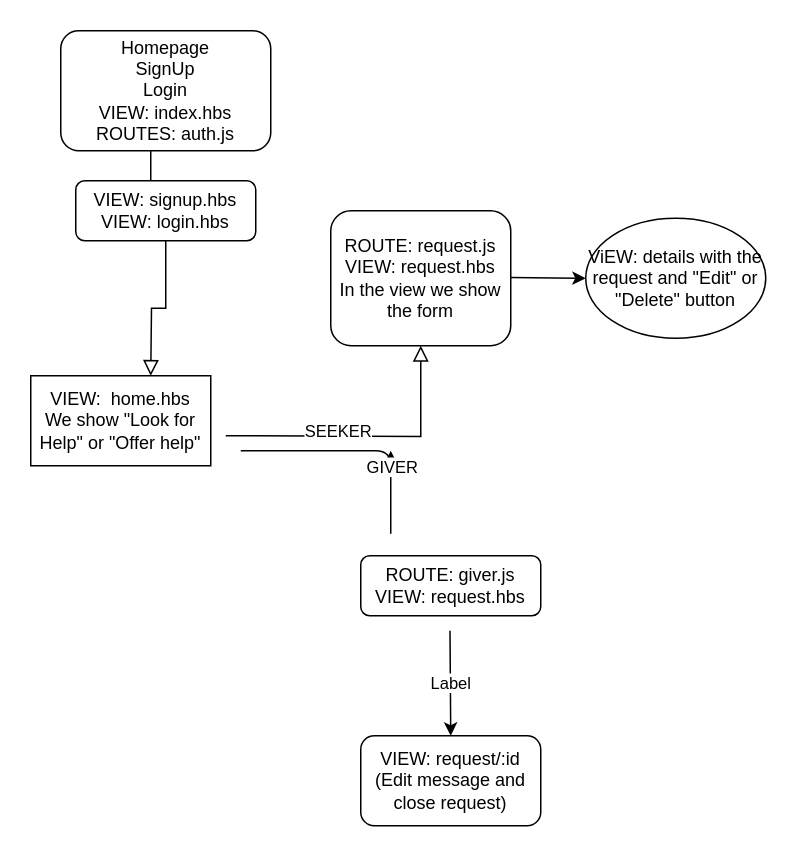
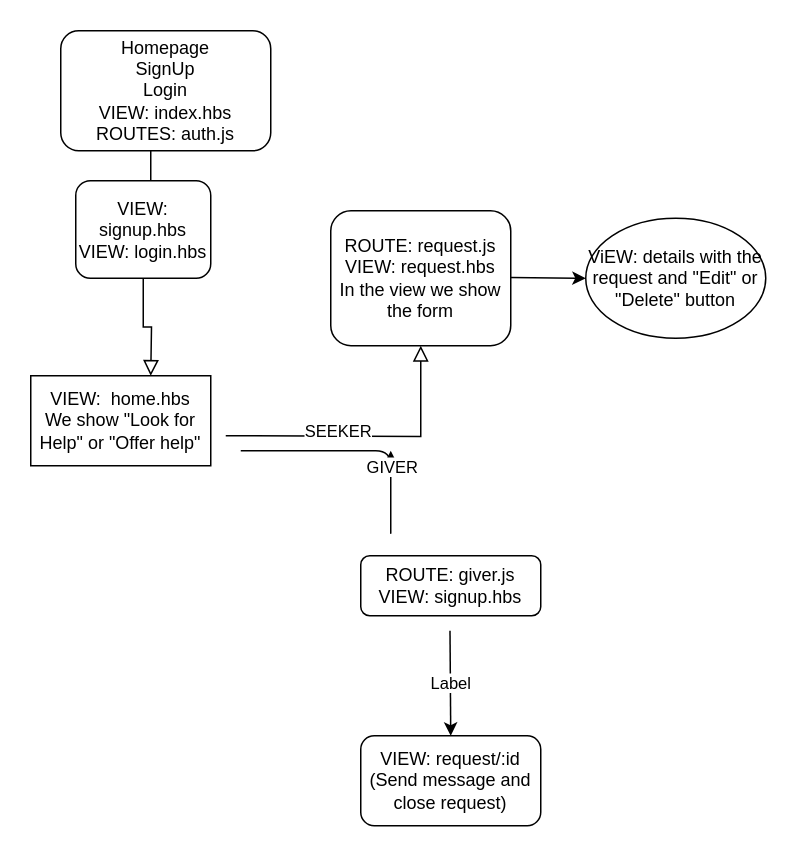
- <mxCell id="4" value="VIEW: signup.hbs&lt;br&gt;VIEW: login.hbs" style="rounded=1;whiteSpace=wrap;html=1;fontSize=12;glass=0;strokeWidth=1;shadow=0;" parent="1" vertex="1"><mxGeometry x="50" y="120" width="120" height="40" as="geometry" /></mxCell>
+ <mxCell id="4" value="VIEW: signup.hbs&lt;br&gt;VIEW: login.hbs" style="rounded=1;whiteSpace=wrap;html=1;fontSize=12;glass=0;strokeWidth=1;shadow=0;" parent="1" vertex="1"><mxGeometry x="50" y="120" width="90" height="65" as="geometry" /></mxCell>
- <mxCell id="8" value="ROUTE: giver.js&lt;br&gt;VIEW: request.hbs" style="rounded=1;whiteSpace=wrap;html=1;fontSize=12;glass=0;strokeWidth=1;shadow=0;" parent="1" vertex="1"><mxGeometry x="240" y="370" width="120" height="40" as="geometry" /></mxCell>
+ <mxCell id="8" value="ROUTE: giver.js&lt;br&gt;VIEW: signup.hbs" style="rounded=1;whiteSpace=wrap;html=1;fontSize=12;glass=0;strokeWidth=1;shadow=0;" parent="1" vertex="1"><mxGeometry x="240" y="370" width="120" height="40" as="geometry" /></mxCell>
- <mxCell id="15" value="VIEW: request/:id (Edit message and close request)" style="rounded=1;whiteSpace=wrap;html=1;" vertex="1" parent="1"><mxGeometry x="240" y="490" width="120" height="60" as="geometry" /></mxCell>
+ <mxCell id="15" value="VIEW: request/:id (Send message and close request)" style="rounded=1;whiteSpace=wrap;html=1;" vertex="1" parent="1"><mxGeometry x="240" y="490" width="120" height="60" as="geometry" /></mxCell>
